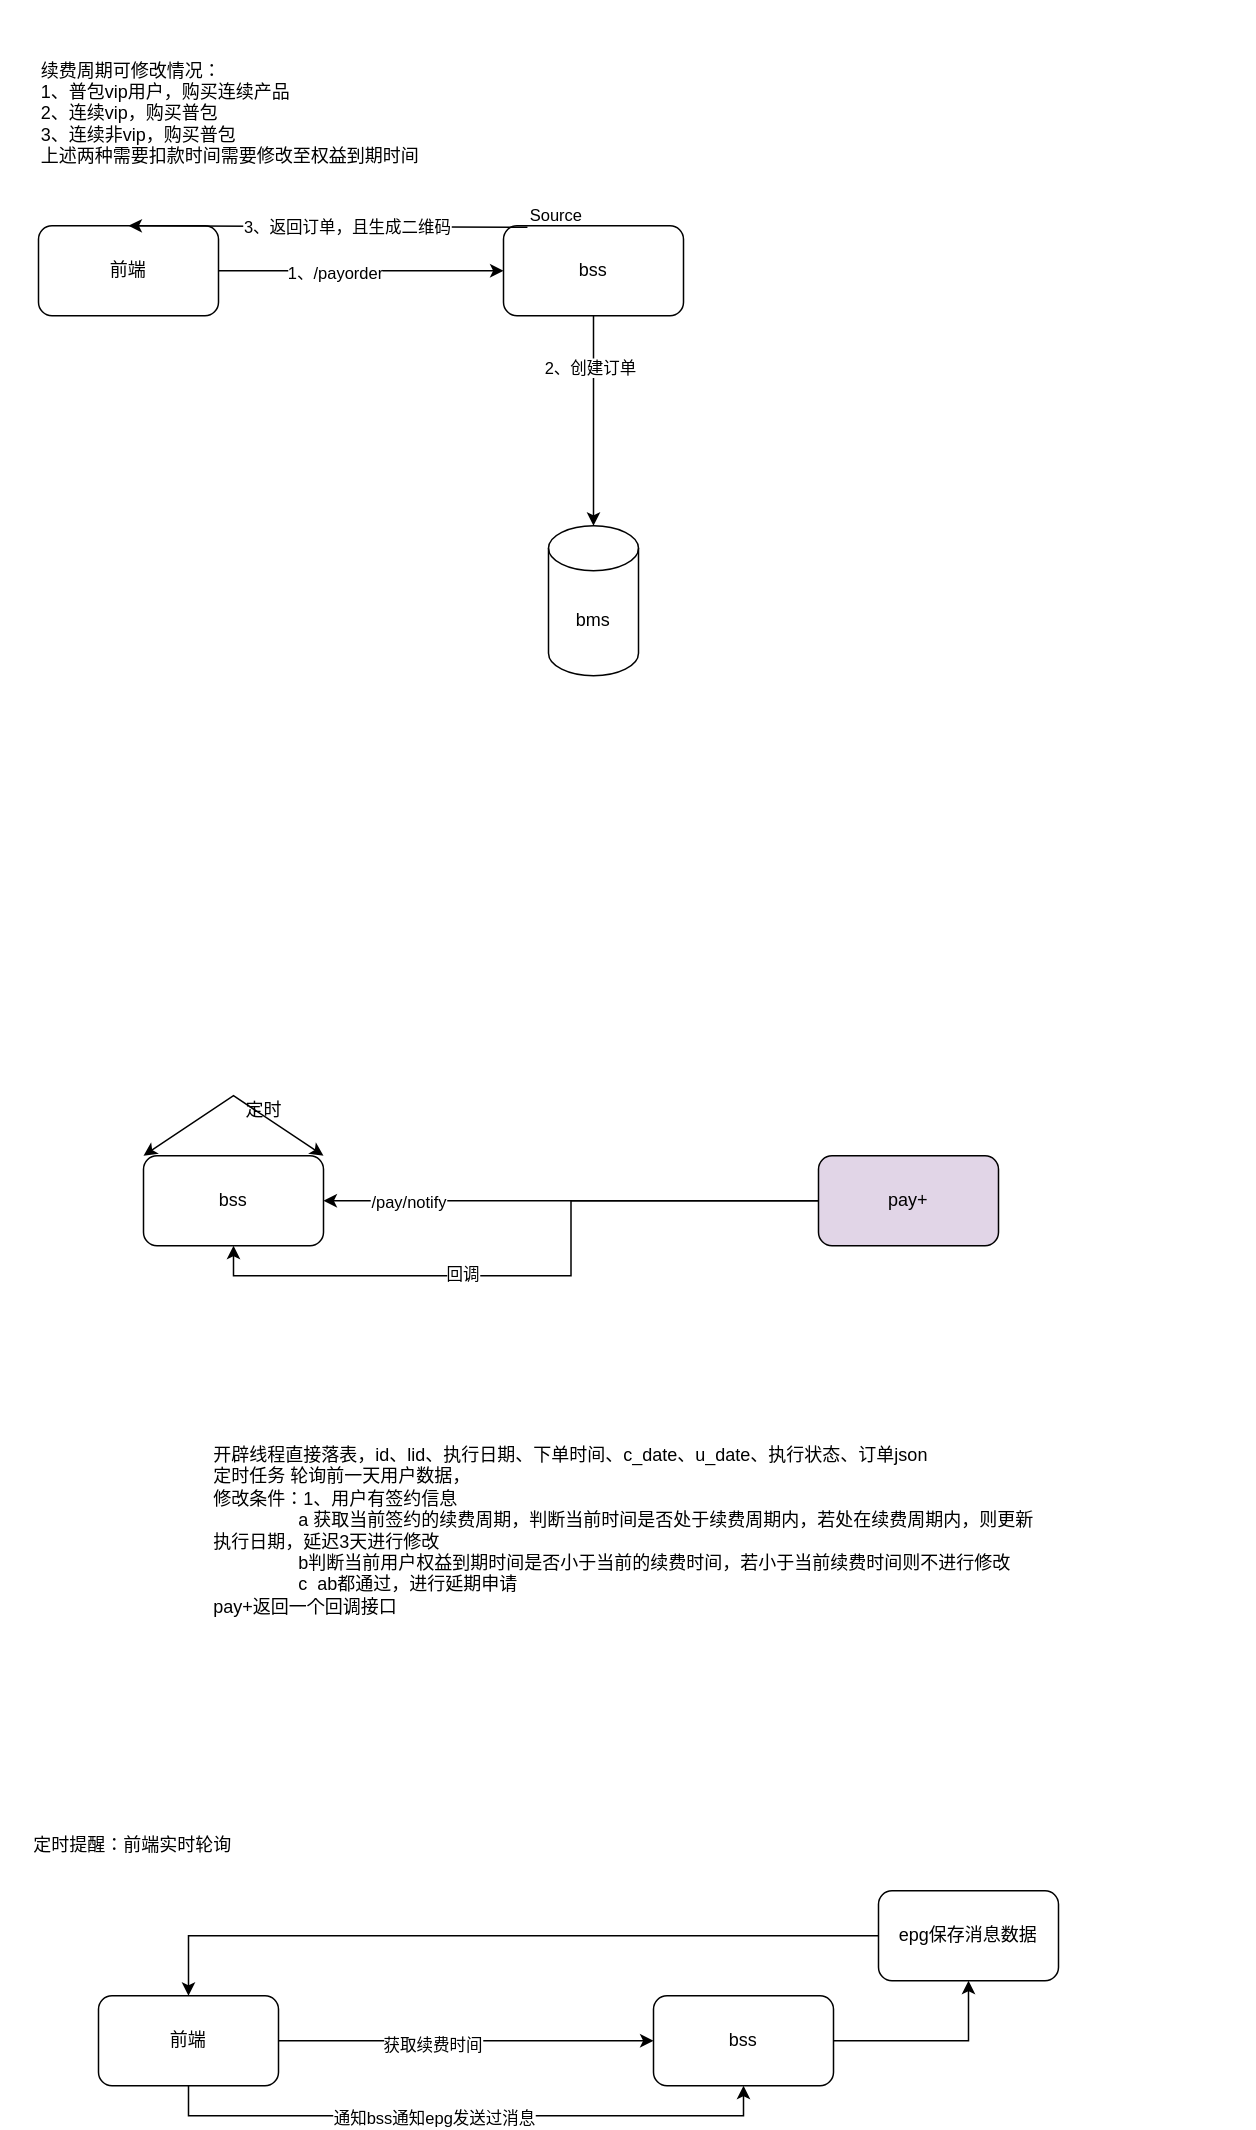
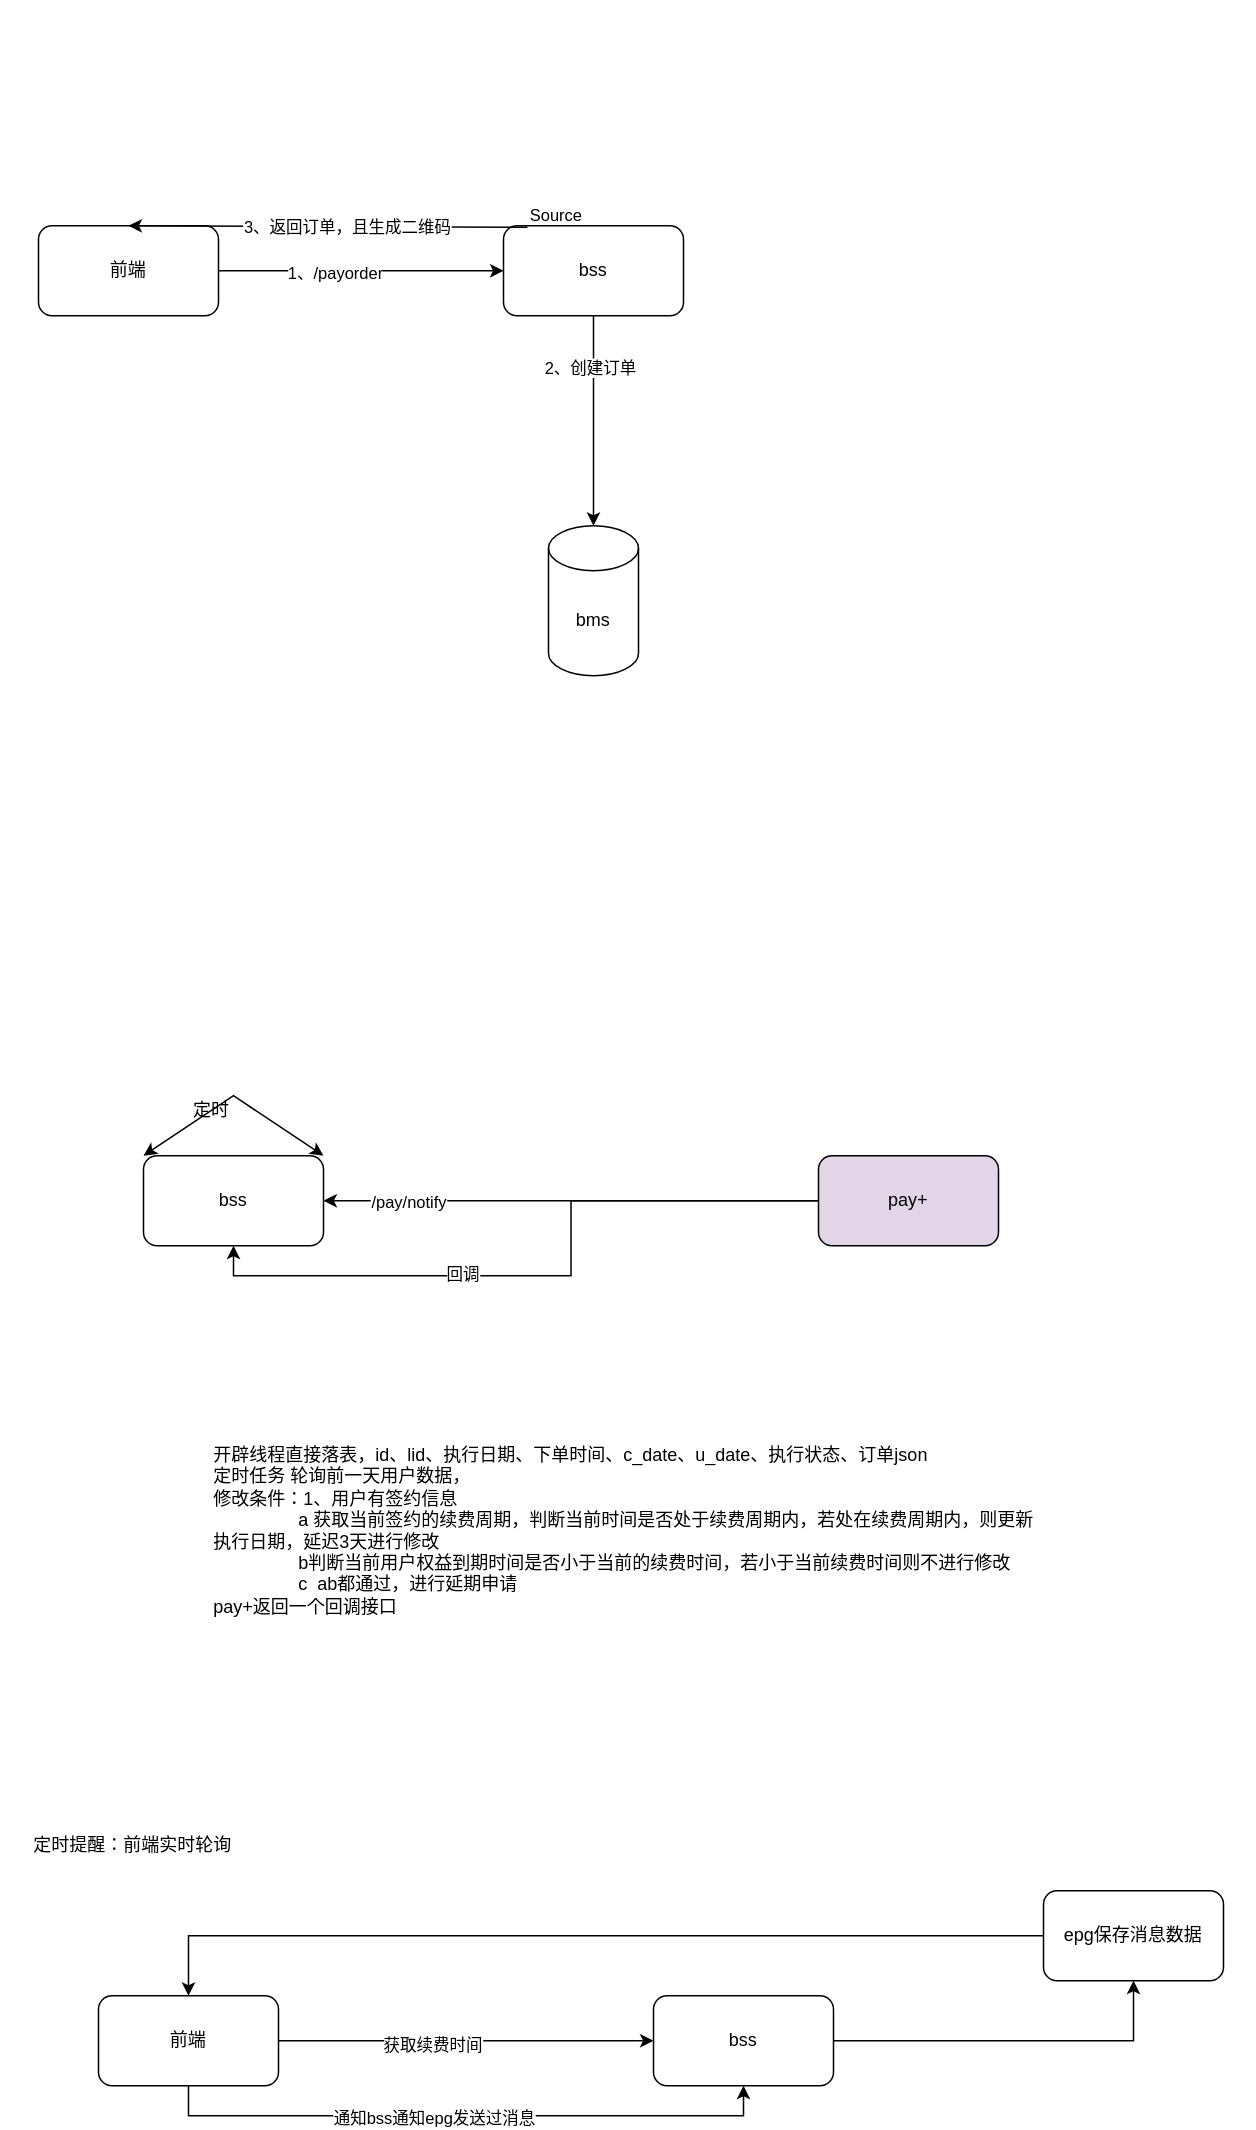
- <mxCell id="2" value="续费周期可修改情况：&lt;br&gt;1、普包vip用户，购买连续产品&lt;br&gt;2、连续vip，购买普包&lt;br&gt;3、连续非vip，购买普包&lt;br&gt;上述两种需要扣款时间需要修改至权益到期时间" style="text;html=1;strokeColor=none;fillColor=none;align=left;verticalAlign=middle;whiteSpace=wrap;rounded=0;" vertex="1" parent="1"><mxGeometry x="25" y="20" width="280" height="110" as="geometry" /></mxCell>
- <mxCell id="21" value="定时" style="text;html=1;align=center;verticalAlign=middle;resizable=0;points=[];autosize=1;strokeColor=none;fillColor=none;" vertex="1" parent="1"><mxGeometry x="150" y="725" width="50" height="30" as="geometry" /></mxCell>
+ <mxCell id="21" value="定时" style="text;html=1;align=center;verticalAlign=middle;resizable=0;points=[];autosize=1;strokeColor=none;fillColor=none;" vertex="1" parent="1"><mxGeometry x="115" y="725" width="50" height="30" as="geometry" /></mxCell>
- <mxCell id="31" value="epg保存消息数据" style="rounded=1;whiteSpace=wrap;html=1;" vertex="1" parent="1"><mxGeometry x="585" y="1260" width="120" height="60" as="geometry" /></mxCell>
+ <mxCell id="31" value="epg保存消息数据" style="rounded=1;whiteSpace=wrap;html=1;" vertex="1" parent="1"><mxGeometry x="695" y="1260" width="120" height="60" as="geometry" /></mxCell>
